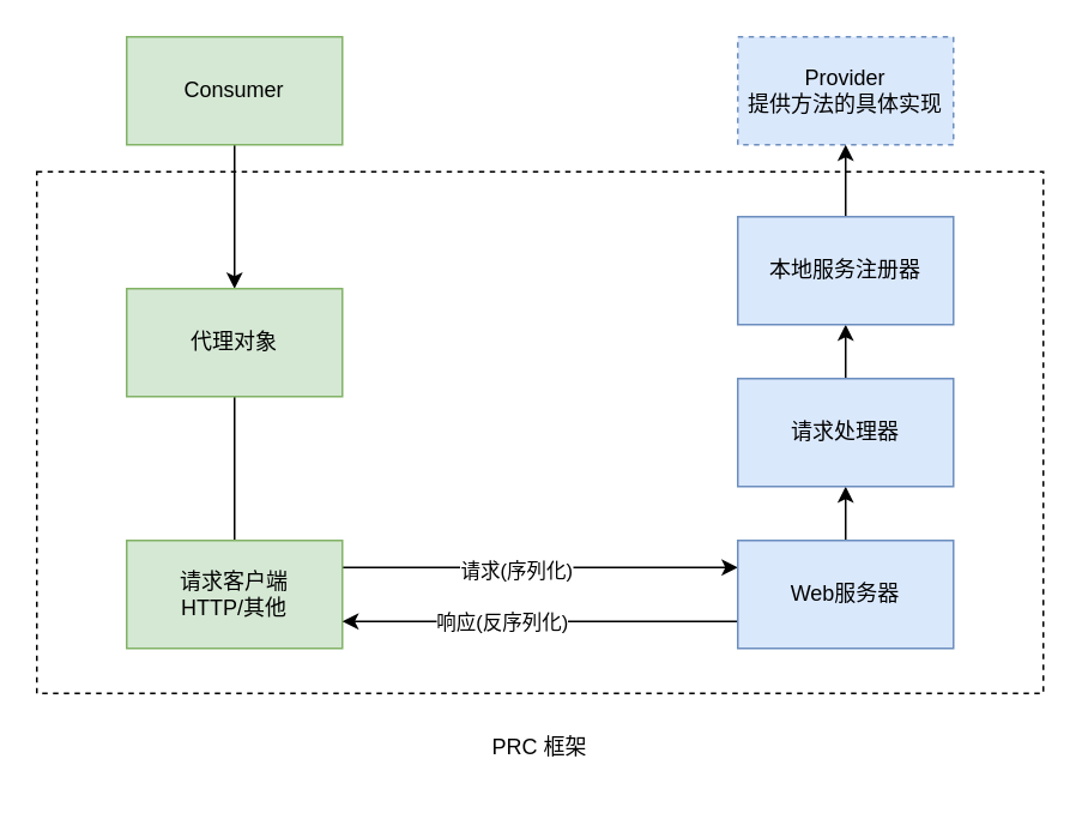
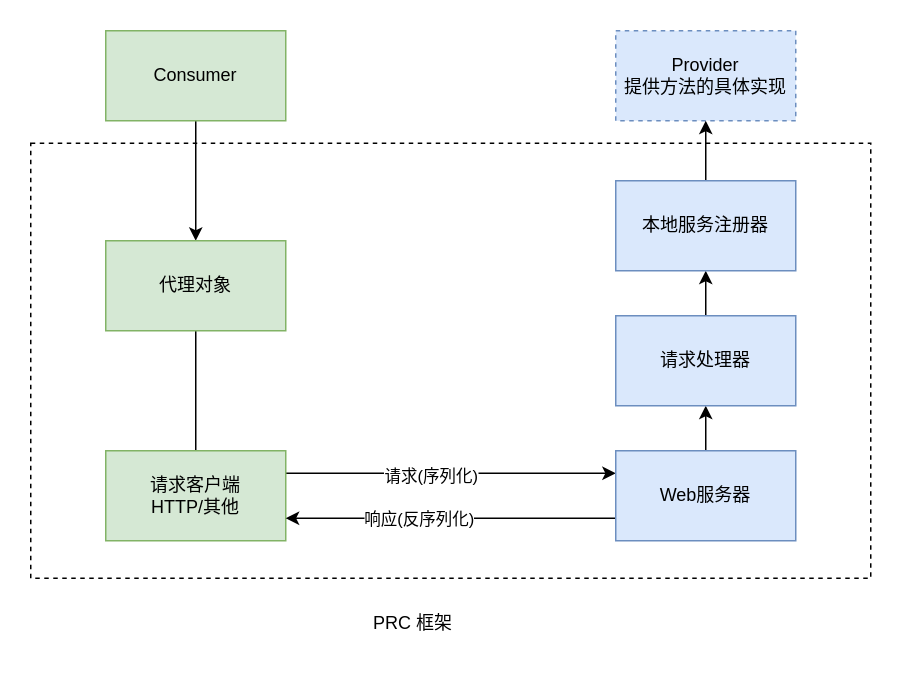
- <mxCell id="19" value="PRC 框架" style="text;html=1;align=center;verticalAlign=middle;whiteSpace=wrap;rounded=0;" vertex="1" parent="1"><mxGeometry x="270" y="400" width="60" height="30" as="geometry" /></mxCell>
+ <mxCell id="19" value="PRC 框架" style="text;html=1;align=center;verticalAlign=middle;whiteSpace=wrap;rounded=0;" vertex="1" parent="1"><mxGeometry x="245" y="400" width="60" height="30" as="geometry" /></mxCell>
